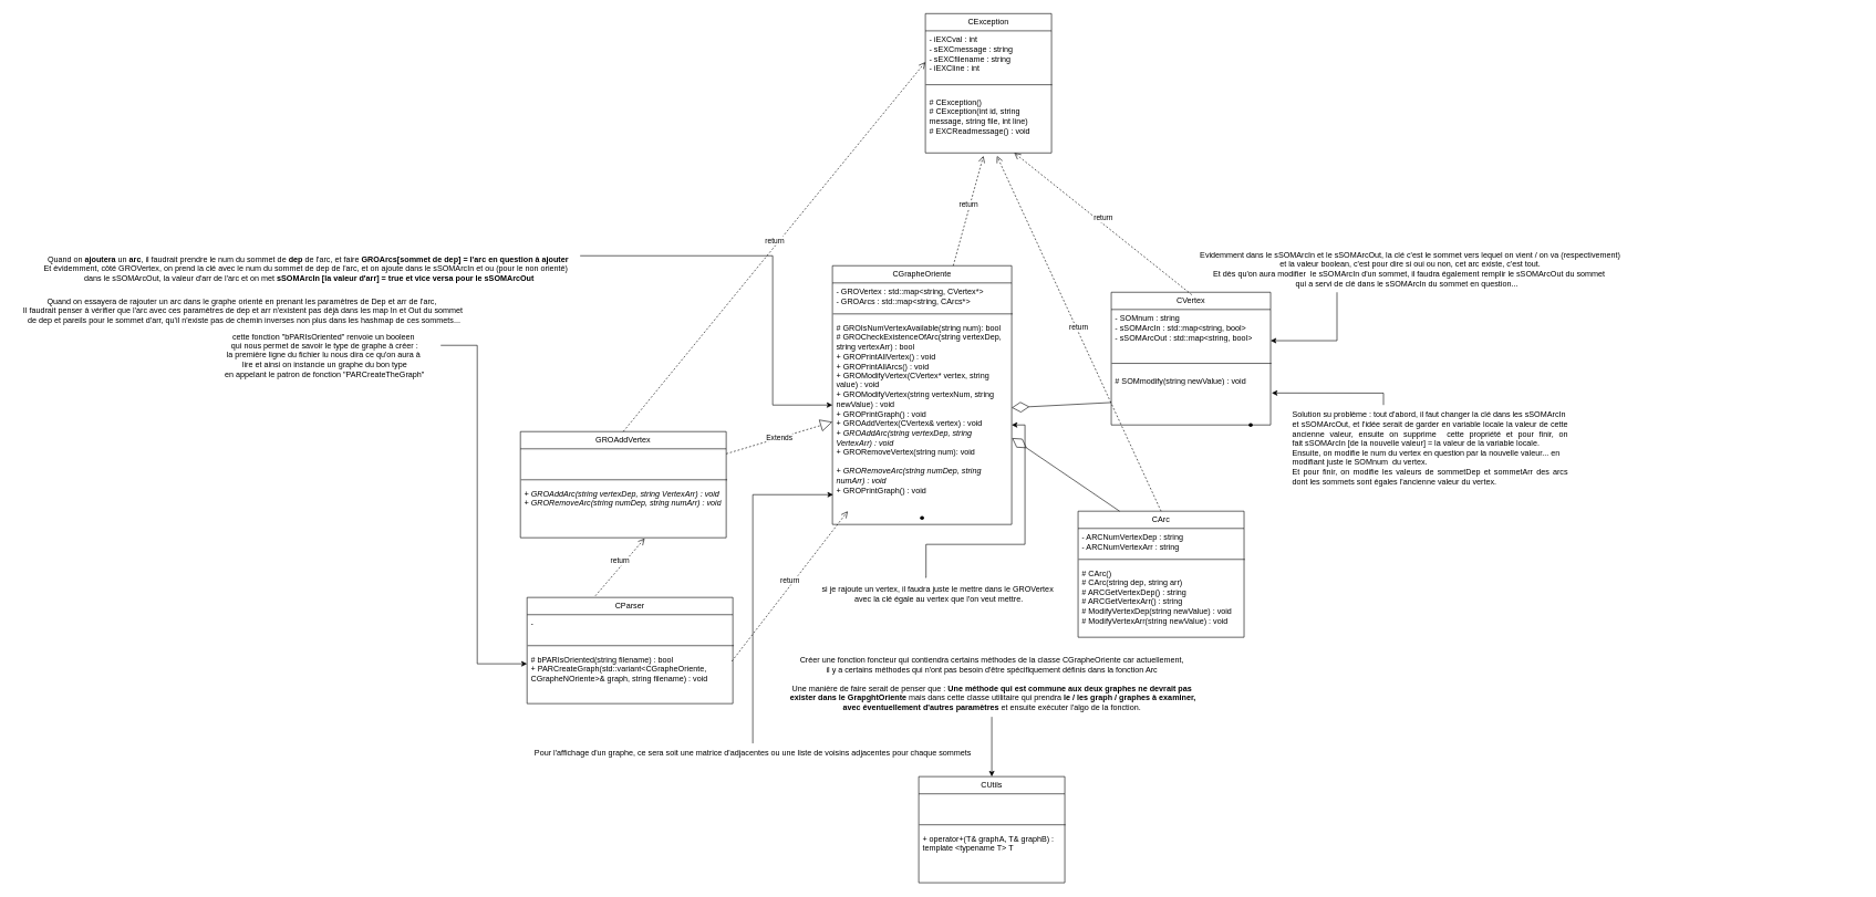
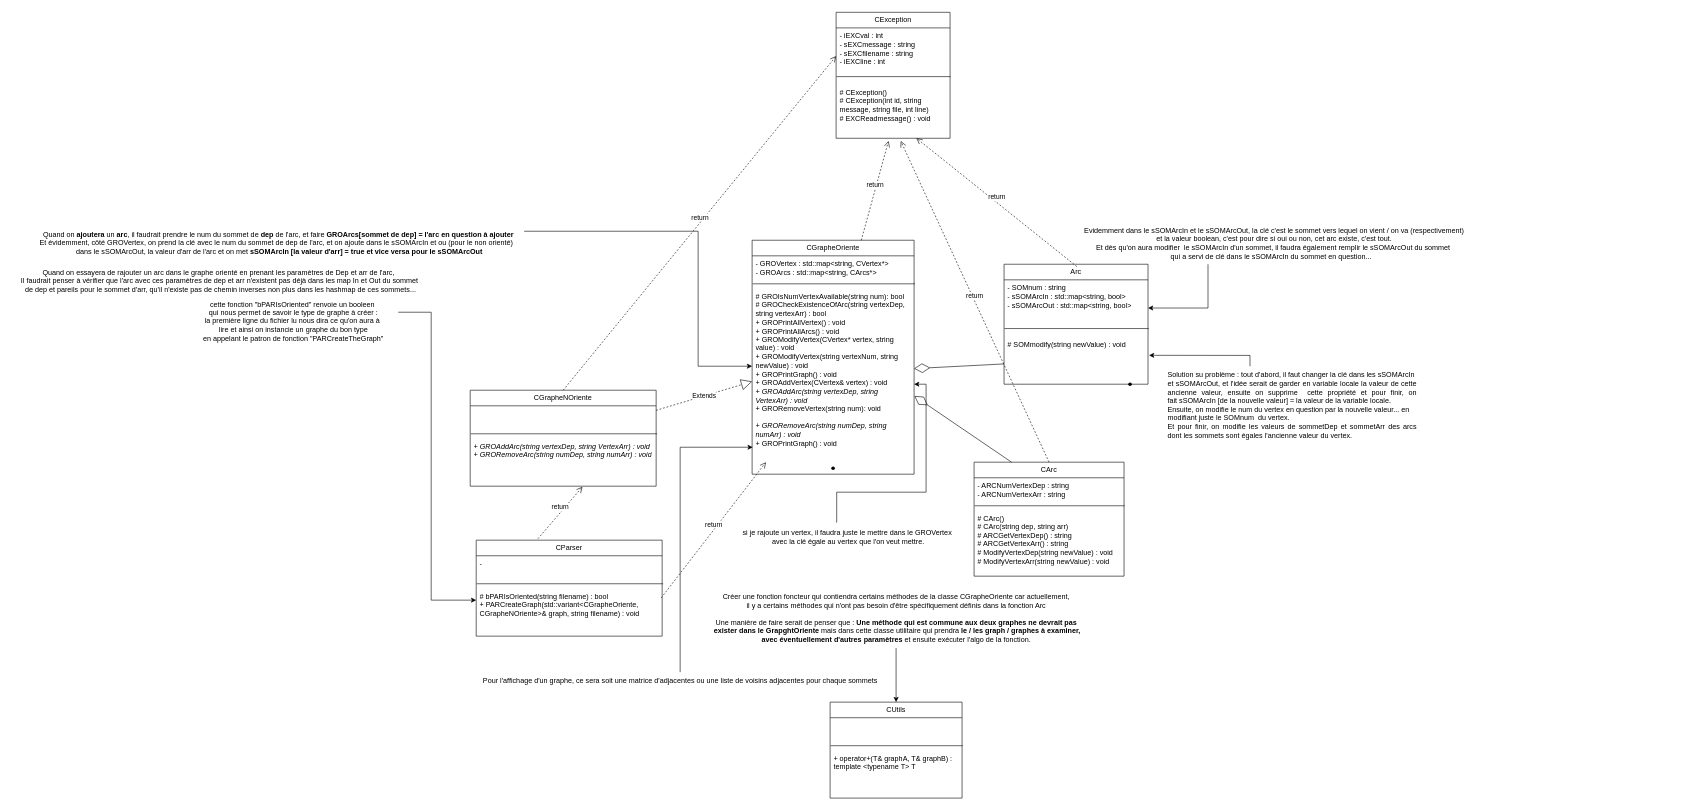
- <mxCell id="25" value="CVertex" style="swimlane;fontStyle=0;childLayout=stackLayout;horizontal=1;startSize=26;fillColor=none;horizontalStack=0;resizeParent=1;resizeParentMax=0;resizeLast=0;collapsible=1;marginBottom=0;whiteSpace=wrap;html=1;" parent="1" vertex="1"><mxGeometry x="1673" y="440" width="240" height="200" as="geometry" /></mxCell>
+ <mxCell id="25" value="Arc" style="swimlane;fontStyle=0;childLayout=stackLayout;horizontal=1;startSize=26;fillColor=none;horizontalStack=0;resizeParent=1;resizeParentMax=0;resizeLast=0;collapsible=1;marginBottom=0;whiteSpace=wrap;html=1;" parent="1" vertex="1"><mxGeometry x="1673" y="440" width="240" height="200" as="geometry" /></mxCell>
- <mxCell id="13" value="GROAddVertex" style="swimlane;fontStyle=0;childLayout=stackLayout;horizontal=1;startSize=26;fillColor=none;horizontalStack=0;resizeParent=1;resizeParentMax=0;resizeLast=0;collapsible=1;marginBottom=0;whiteSpace=wrap;html=1;" parent="1" vertex="1"><mxGeometry x="783" y="650" width="310" height="160" as="geometry" /></mxCell>
+ <mxCell id="13" value="CGrapheNOriente" style="swimlane;fontStyle=0;childLayout=stackLayout;horizontal=1;startSize=26;fillColor=none;horizontalStack=0;resizeParent=1;resizeParentMax=0;resizeLast=0;collapsible=1;marginBottom=0;whiteSpace=wrap;html=1;" parent="1" vertex="1"><mxGeometry x="783" y="650" width="310" height="160" as="geometry" /></mxCell>
